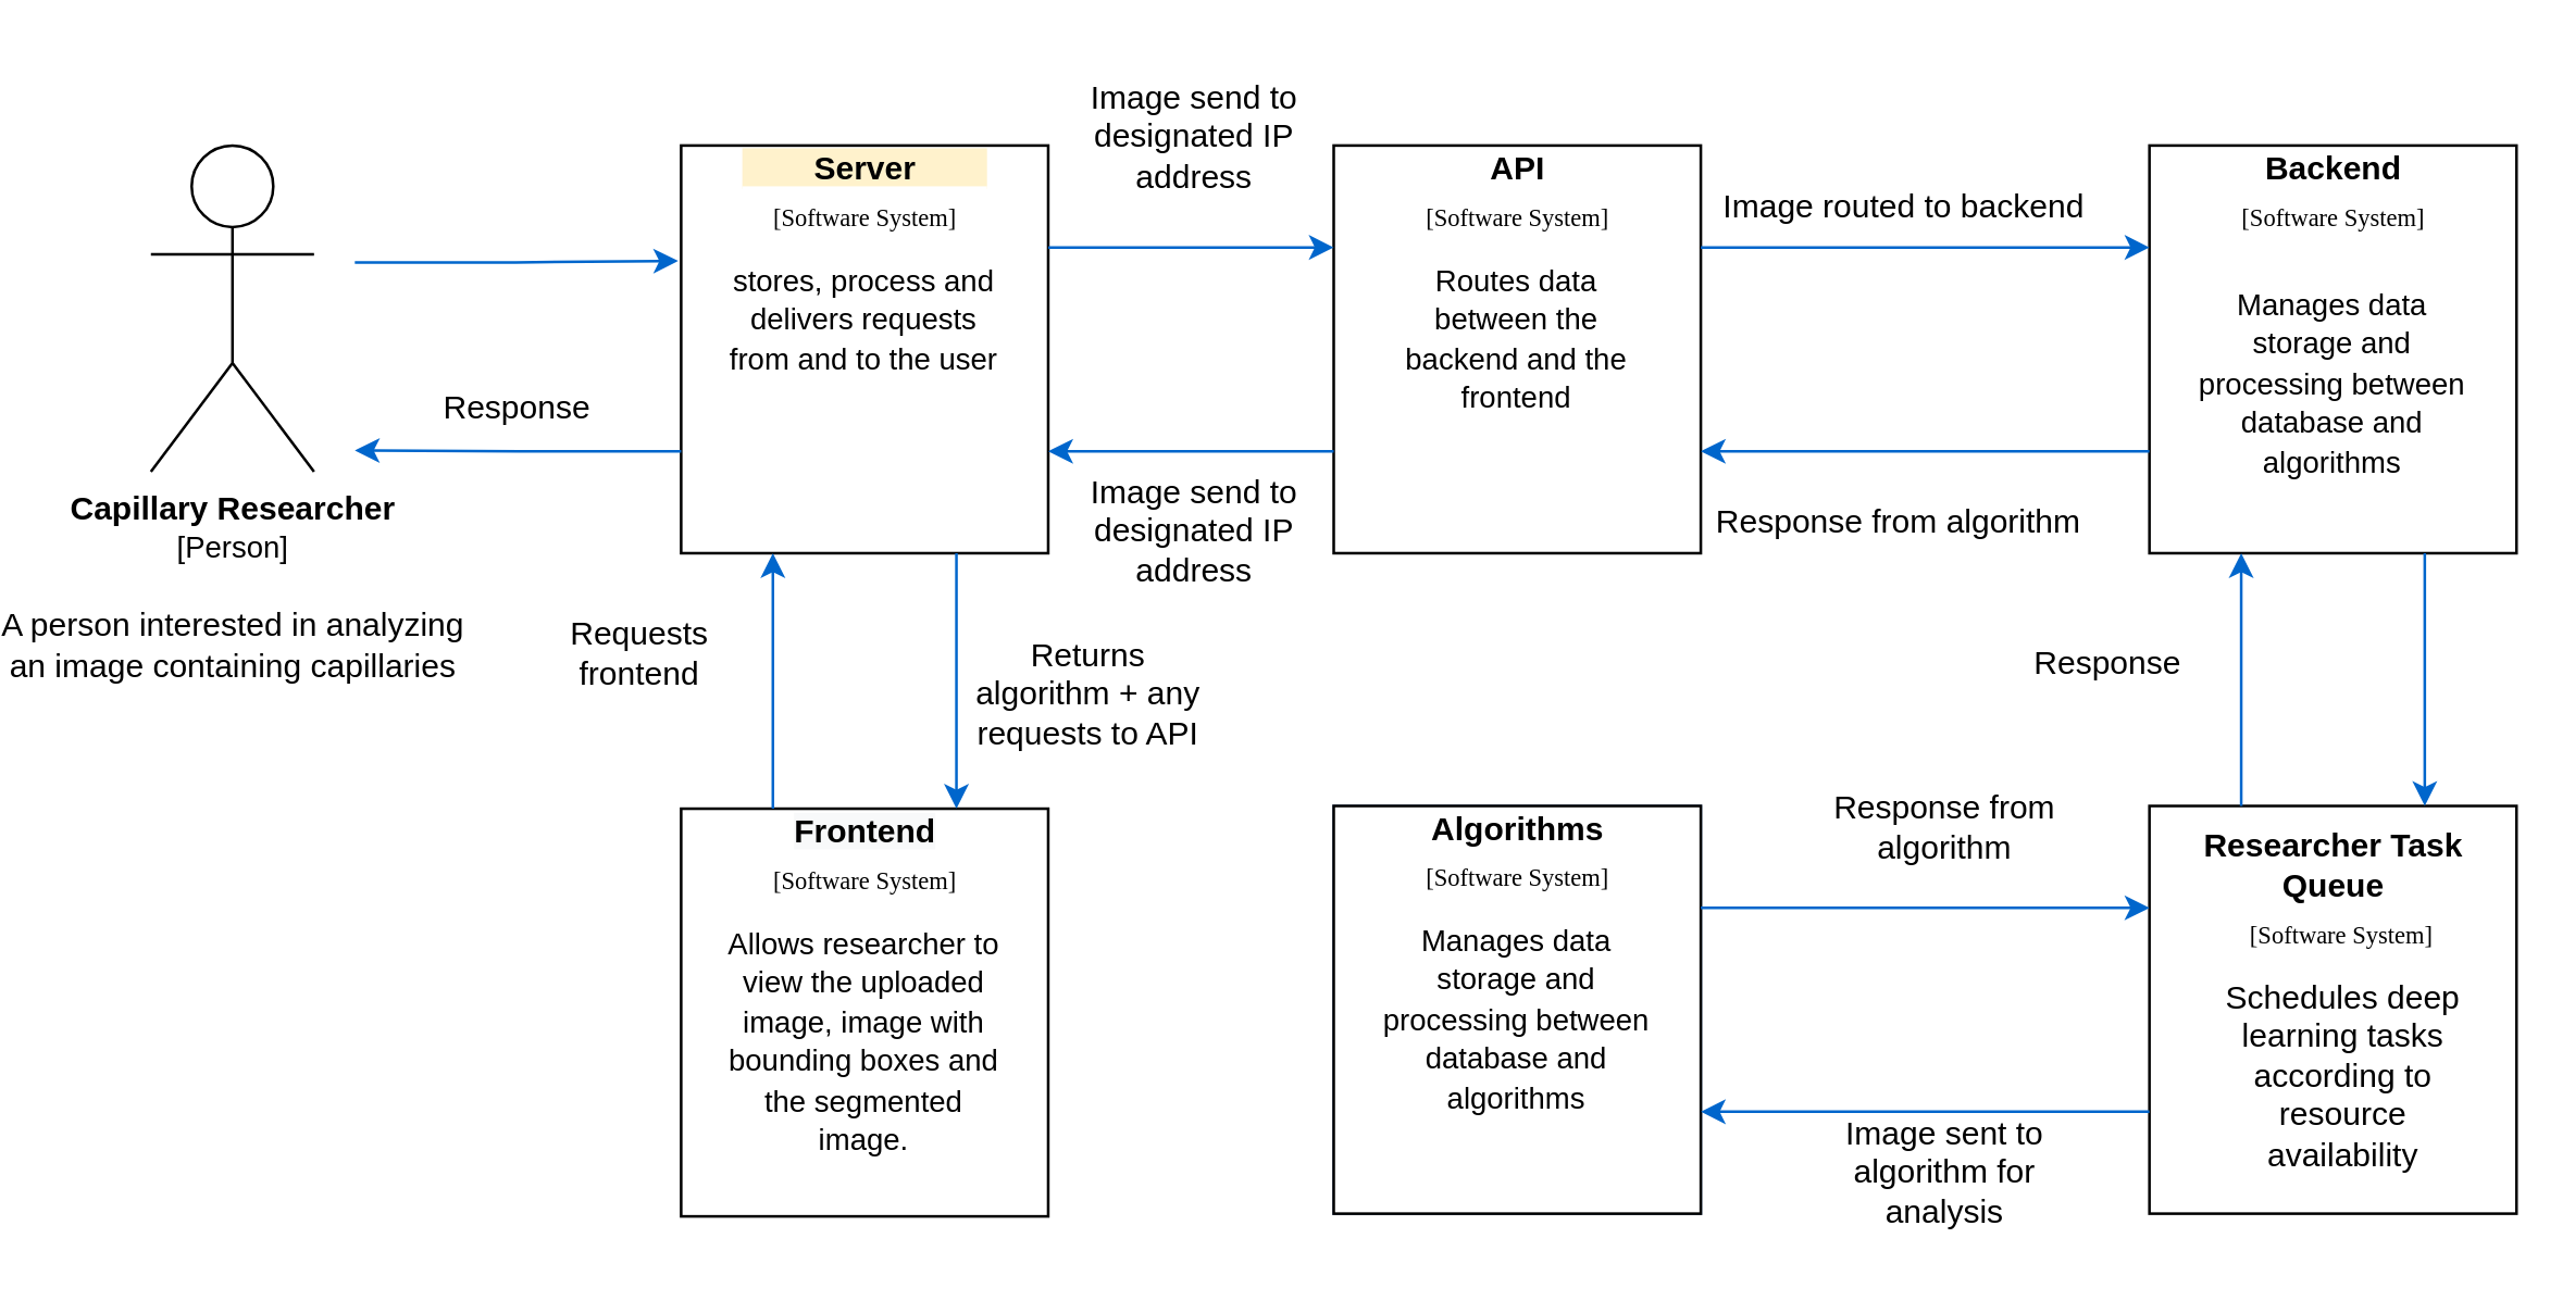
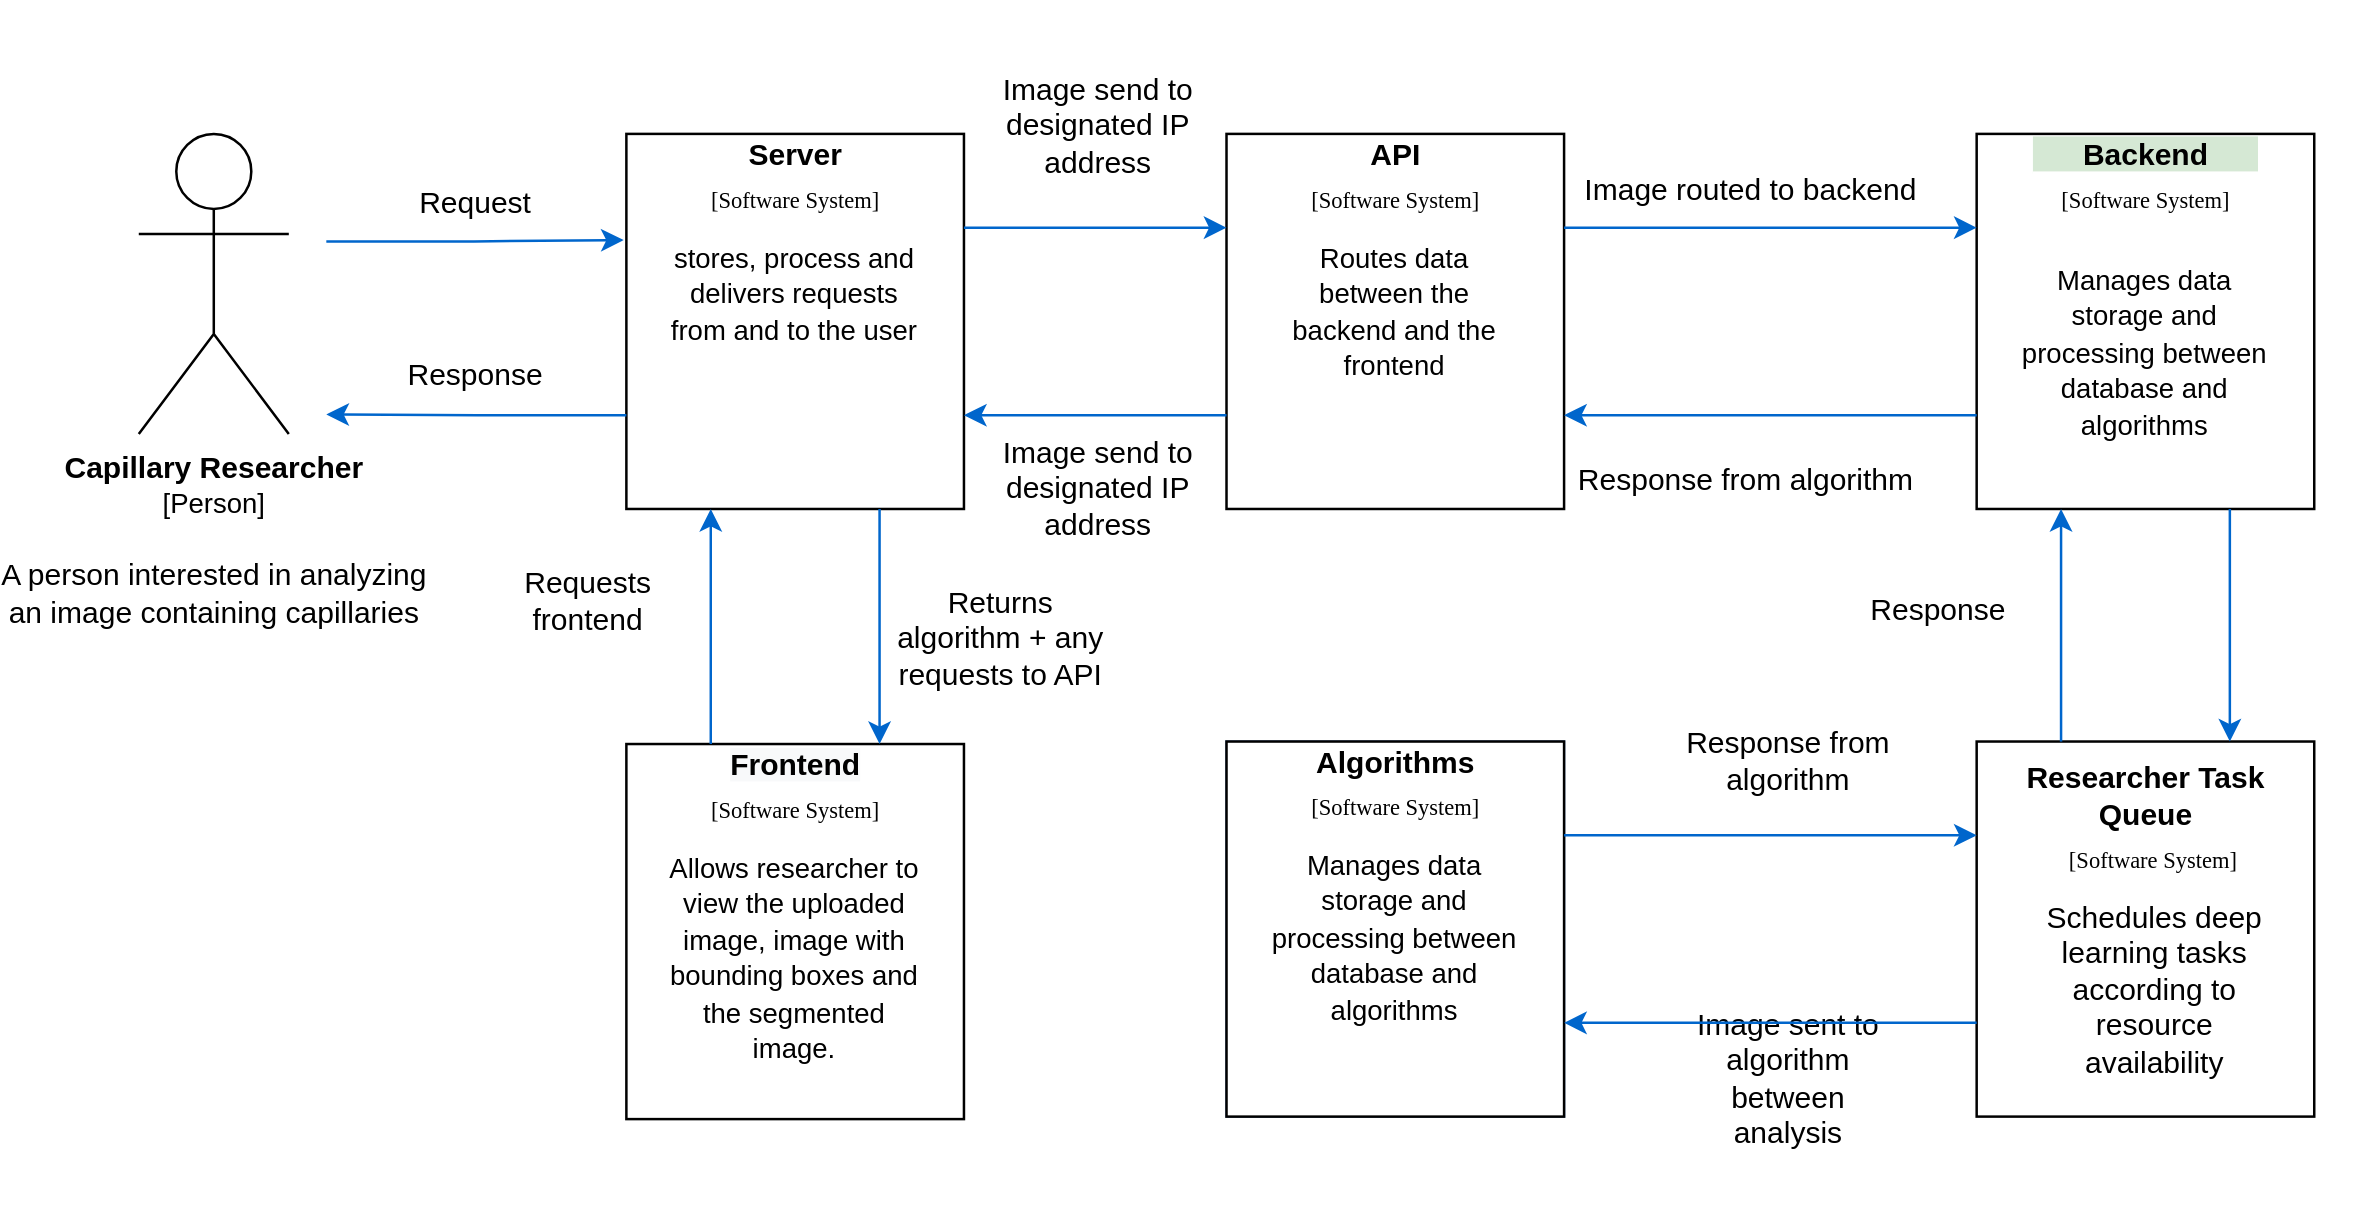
- <mxCell id="32" value="&lt;b&gt;Server&lt;/b&gt;" style="rounded=0;whiteSpace=wrap;html=1;strokeColor=none;fillColor=#fff2cc;" parent="30" vertex="1"><mxGeometry x="22.5" y="1" width="90" height="15" as="geometry" /></mxCell>
+ <mxCell id="32" value="&lt;b&gt;Server&lt;/b&gt;" style="rounded=0;whiteSpace=wrap;html=1;strokeColor=none;" parent="30" vertex="1"><mxGeometry x="22.5" y="1" width="90" height="15" as="geometry" /></mxCell>
- <mxCell id="16" value="&lt;b&gt;Backend&lt;/b&gt;" style="rounded=0;whiteSpace=wrap;html=1;strokeColor=none;" parent="14" vertex="1"><mxGeometry x="82.5" y="1" width="90" height="15" as="geometry" /></mxCell>
+ <mxCell id="16" value="&lt;b&gt;Backend&lt;/b&gt;" style="rounded=0;whiteSpace=wrap;html=1;strokeColor=none;fillColor=#d5e8d4;" parent="14" vertex="1"><mxGeometry x="82.5" y="1" width="90" height="15" as="geometry" /></mxCell>
+ <mxCell id="37" value="Request" style="text;html=1;strokeColor=none;fillColor=none;align=center;verticalAlign=middle;whiteSpace=wrap;rounded=0;" parent="1" vertex="1"><mxGeometry x="110" y="66" width="90" height="30" as="geometry" /></mxCell>
- <mxCell id="29" value="Image sent to algorithm for analysis" style="text;html=1;strokeColor=none;fillColor=none;align=center;verticalAlign=middle;whiteSpace=wrap;rounded=0;" parent="1" vertex="1"><mxGeometry x="635" y="401" width="90" height="60" as="geometry" /></mxCell>
+ <mxCell id="29" value="Image sent to algorithm between analysis" style="text;html=1;strokeColor=none;fillColor=none;align=center;verticalAlign=middle;whiteSpace=wrap;rounded=0;" parent="1" vertex="1"><mxGeometry x="635" y="401" width="90" height="60" as="geometry" /></mxCell>
